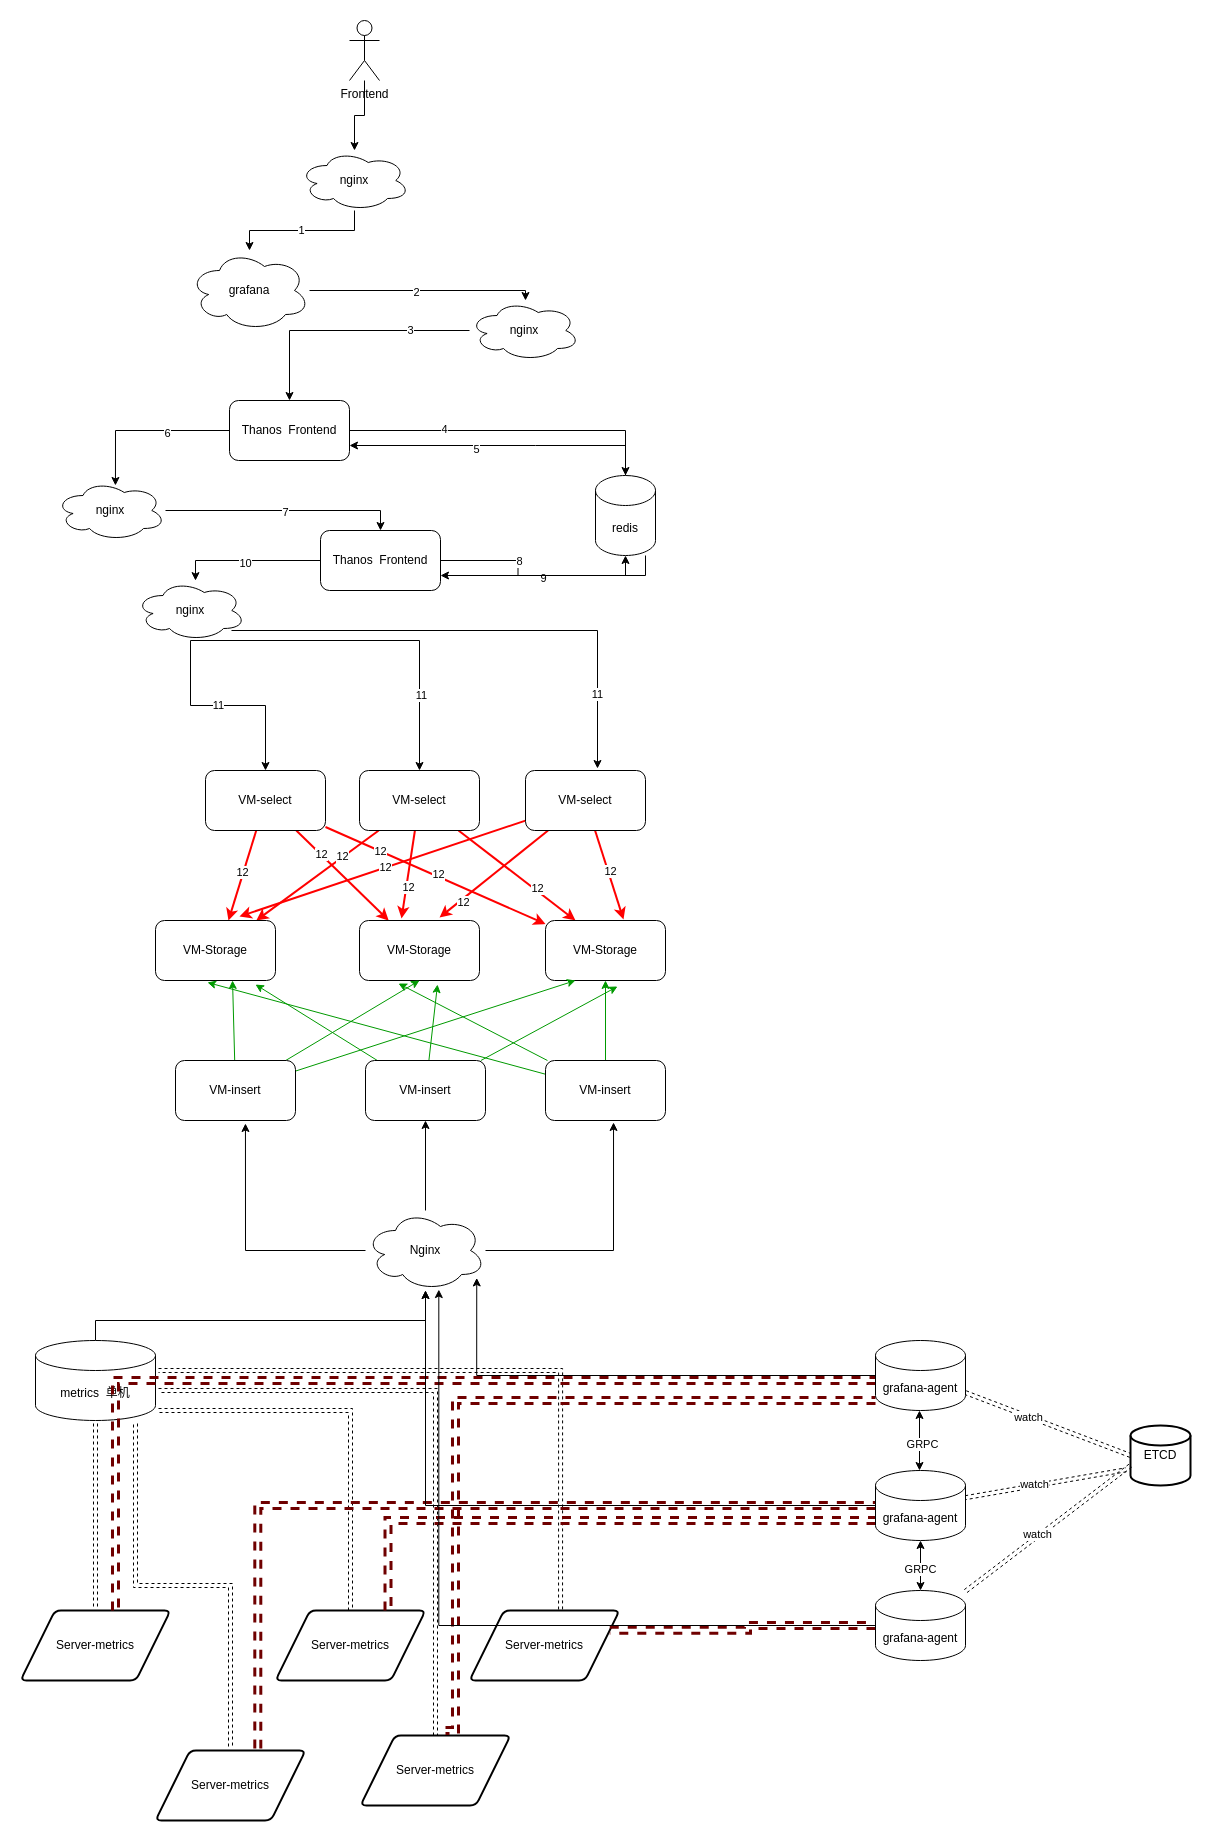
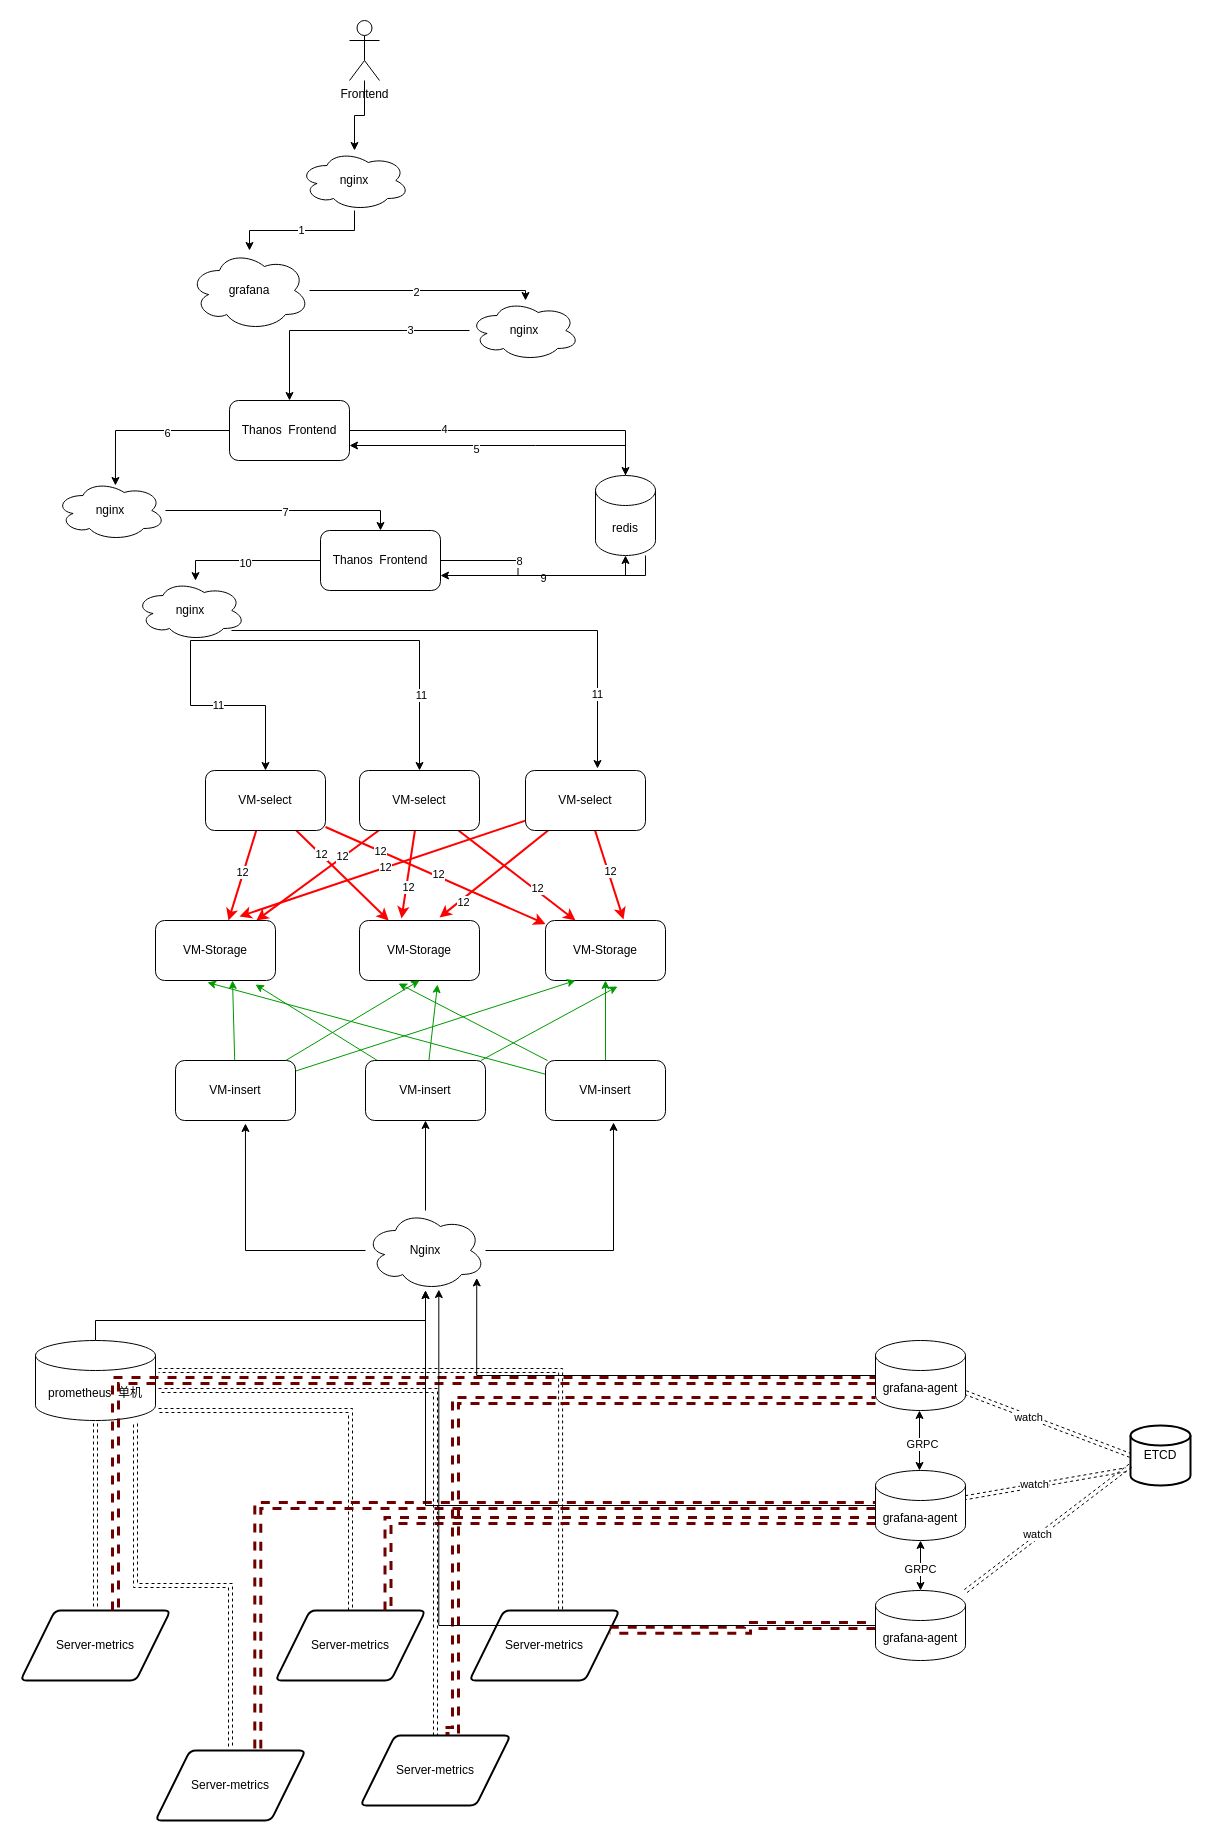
- <mxCell id="65" value="metrics&amp;nbsp; 单机" style="shape=cylinder3;whiteSpace=wrap;html=1;boundedLbl=1;backgroundOutline=1;size=15;" vertex="1" parent="1"><mxGeometry x="35" y="1340" width="120" height="80" as="geometry" /></mxCell>
+ <mxCell id="65" value="prometheus&amp;nbsp; 单机" style="shape=cylinder3;whiteSpace=wrap;html=1;boundedLbl=1;backgroundOutline=1;size=15;" vertex="1" parent="1"><mxGeometry x="35" y="1340" width="120" height="80" as="geometry" /></mxCell>
